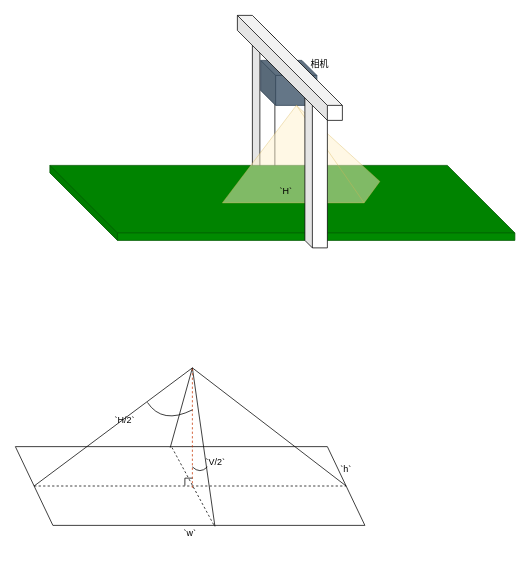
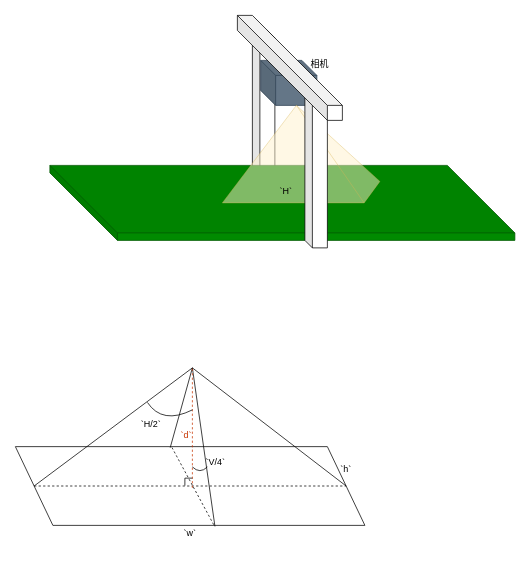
- <mxCell id="8" value="`H/2`" style="text;html=1;strokeColor=none;fillColor=none;align=center;verticalAlign=middle;whiteSpace=wrap;rounded=0;" parent="1" vertex="1"><mxGeometry x="151" y="545" width="30" height="30" as="geometry" /></mxCell>
+ <mxCell id="8" value="`H/2`" style="text;html=1;strokeColor=none;fillColor=none;align=center;verticalAlign=middle;whiteSpace=wrap;rounded=0;" parent="1" vertex="1"><mxGeometry x="186" y="550" width="30" height="30" as="geometry" /></mxCell>
+ <mxCell id="23" value="`d`" style="text;html=1;strokeColor=none;fillColor=none;align=center;verticalAlign=middle;whiteSpace=wrap;rounded=0;fontColor=#C73500;" parent="9" vertex="1"><mxGeometry x="233" y="565" width="30" height="30" as="geometry" /></mxCell>
- <mxCell id="20" value="`V/2`" style="text;html=1;strokeColor=none;fillColor=none;align=center;verticalAlign=middle;whiteSpace=wrap;rounded=0;" parent="9" vertex="1"><mxGeometry x="277" y="601" width="20" height="30" as="geometry" /></mxCell>
+ <mxCell id="20" value="`V/4`" style="text;html=1;strokeColor=none;fillColor=none;align=center;verticalAlign=middle;whiteSpace=wrap;rounded=0;" parent="9" vertex="1"><mxGeometry x="277" y="601" width="20" height="30" as="geometry" /></mxCell>
